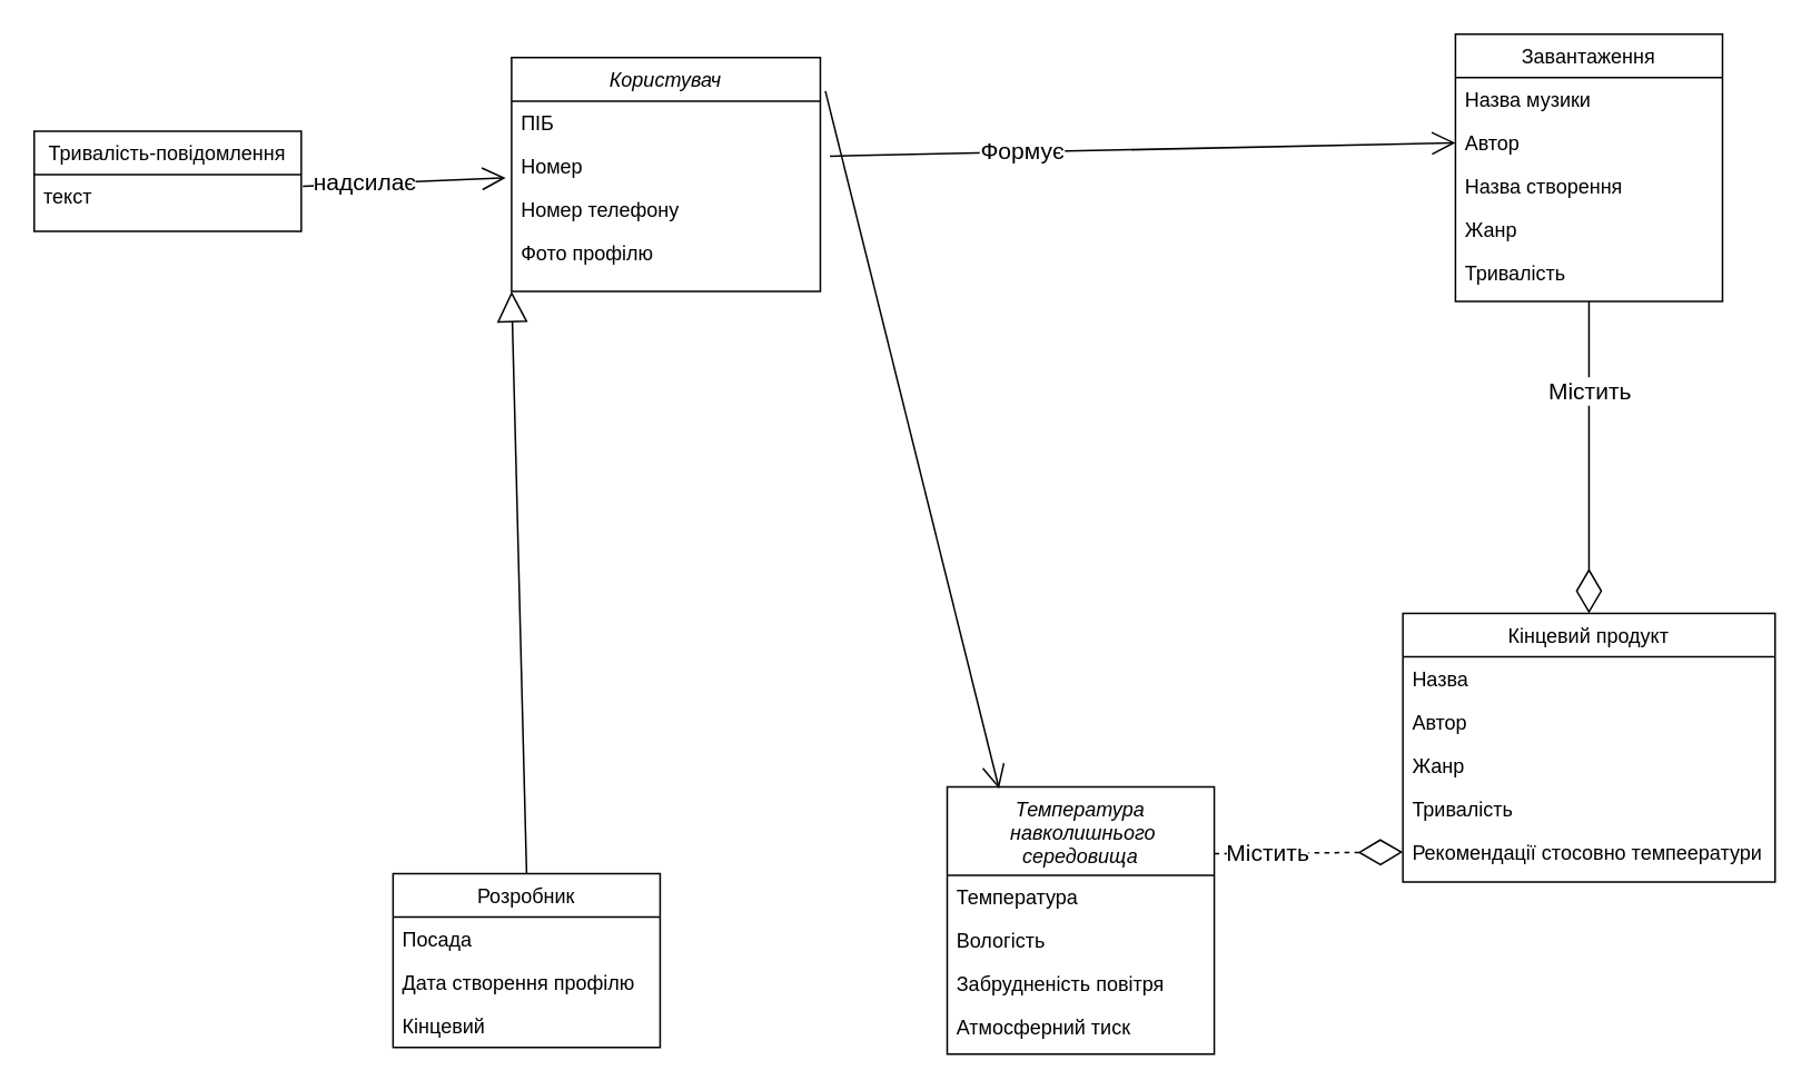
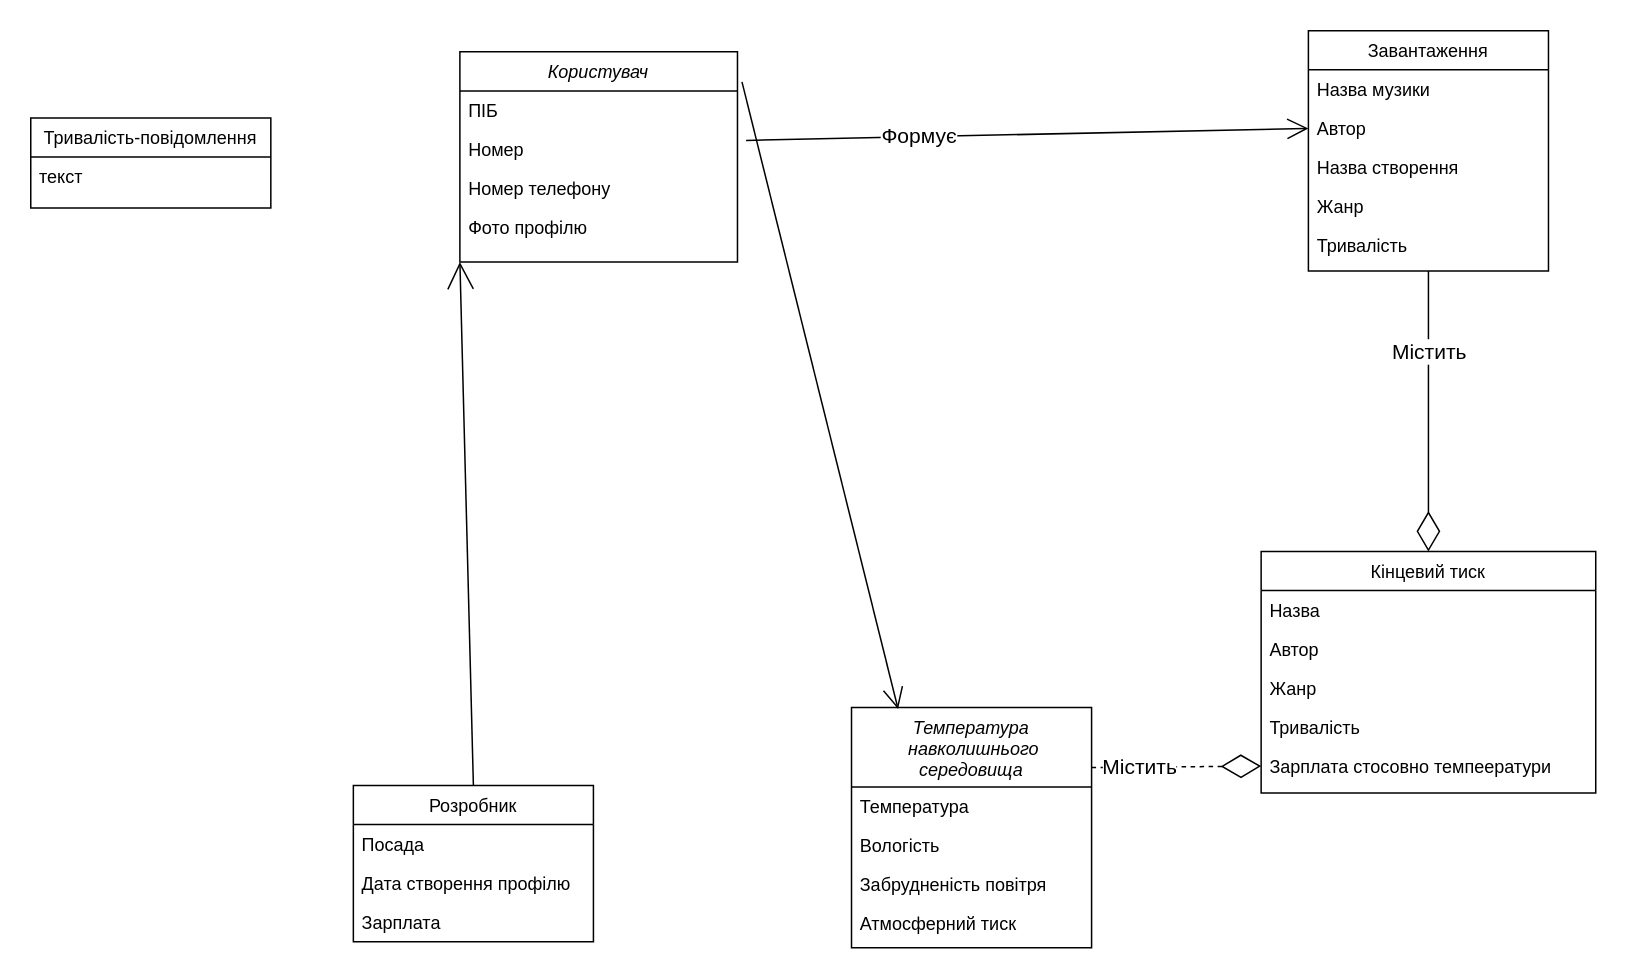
- <mxCell id="30" value="" style="endArrow=open;endFill=1;endSize=12;html=1;rounded=0;fontSize=14;exitX=1.006;exitY=0.269;exitDx=0;exitDy=0;exitPerimeter=0;entryX=-0.019;entryY=0.769;entryDx=0;entryDy=0;entryPerimeter=0;" edge="1" parent="1" source="12" target="4"><mxGeometry width="160" relative="1" as="geometry"><mxPoint x="75.96" y="90.994" as="sourcePoint" /><mxPoint x="161" y="94" as="targetPoint" /></mxGeometry></mxCell>
- <mxCell id="31" value="надсилає" style="edgeLabel;html=1;align=center;verticalAlign=middle;resizable=0;points=[];fontSize=14;" vertex="1" connectable="0" parent="30"><mxGeometry x="-0.388" y="1" relative="1" as="geometry"><mxPoint as="offset" /></mxGeometry></mxCell>
- <mxCell id="27" value="" style="endArrow=block;endSize=16;endFill=0;html=1;rounded=0;fontSize=14;exitX=0.5;exitY=0;exitDx=0;exitDy=0;entryX=0;entryY=1;entryDx=0;entryDy=0;" edge="1" parent="1" source="7" target="2"><mxGeometry width="160" relative="1" as="geometry"><mxPoint x="391" y="404" as="sourcePoint" /><mxPoint x="311" y="174" as="targetPoint" /><Array as="points" /></mxGeometry></mxCell>
+ <mxCell id="27" value="" style="endArrow=open;endSize=16;endFill=0;html=1;rounded=0;fontSize=14;exitX=0.5;exitY=0;exitDx=0;exitDy=0;entryX=0;entryY=1;entryDx=0;entryDy=0;" edge="1" parent="1" source="7" target="2"><mxGeometry width="160" relative="1" as="geometry"><mxPoint x="391" y="404" as="sourcePoint" /><mxPoint x="311" y="174" as="targetPoint" /><Array as="points" /></mxGeometry></mxCell>
- <mxCell id="19" value="Кінцевий продукт" style="swimlane;fontStyle=0;align=center;verticalAlign=top;childLayout=stackLayout;horizontal=1;startSize=26;horizontalStack=0;resizeParent=1;resizeLast=0;collapsible=1;marginBottom=0;rounded=0;shadow=0;strokeWidth=1;" vertex="1" parent="1"><mxGeometry x="840" y="367" width="223" height="161" as="geometry"><mxRectangle x="130" y="380" width="160" height="26" as="alternateBounds" /></mxGeometry></mxCell>
+ <mxCell id="19" value="Кінцевий тиск" style="swimlane;fontStyle=0;align=center;verticalAlign=top;childLayout=stackLayout;horizontal=1;startSize=26;horizontalStack=0;resizeParent=1;resizeLast=0;collapsible=1;marginBottom=0;rounded=0;shadow=0;strokeWidth=1;" vertex="1" parent="1"><mxGeometry x="840" y="367" width="223" height="161" as="geometry"><mxRectangle x="130" y="380" width="160" height="26" as="alternateBounds" /></mxGeometry></mxCell>
- <mxCell id="24" value="Рекомендації стосовно темпеератури" style="text;align=left;verticalAlign=top;spacingLeft=4;spacingRight=4;overflow=hidden;rotatable=0;points=[[0,0.5],[1,0.5]];portConstraint=eastwest;rounded=0;shadow=0;html=0;" vertex="1" parent="19"><mxGeometry y="130" width="223" height="26" as="geometry" /></mxCell>
+ <mxCell id="24" value="Зарплата стосовно темпеератури" style="text;align=left;verticalAlign=top;spacingLeft=4;spacingRight=4;overflow=hidden;rotatable=0;points=[[0,0.5],[1,0.5]];portConstraint=eastwest;rounded=0;shadow=0;html=0;" vertex="1" parent="19"><mxGeometry y="130" width="223" height="26" as="geometry" /></mxCell>
- <mxCell id="10" value="Кінцевий" style="text;align=left;verticalAlign=top;spacingLeft=4;spacingRight=4;overflow=hidden;rotatable=0;points=[[0,0.5],[1,0.5]];portConstraint=eastwest;rounded=0;shadow=0;html=0;" vertex="1" parent="7"><mxGeometry y="78" width="160" height="26" as="geometry" /></mxCell>
+ <mxCell id="10" value="Зарплата" style="text;align=left;verticalAlign=top;spacingLeft=4;spacingRight=4;overflow=hidden;rotatable=0;points=[[0,0.5],[1,0.5]];portConstraint=eastwest;rounded=0;shadow=0;html=0;" vertex="1" parent="7"><mxGeometry y="78" width="160" height="26" as="geometry" /></mxCell>
